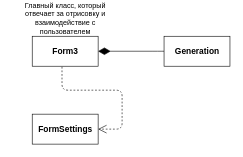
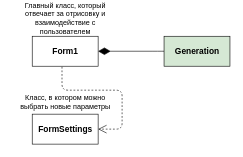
- <mxCell id="2" value="&lt;b&gt;&lt;font style=&quot;font-size: 14px&quot;&gt;Form3&lt;/font&gt;&lt;/b&gt;" style="html=1;" vertex="1" parent="1"><mxGeometry x="53" y="60" width="110" height="50" as="geometry" /></mxCell>
+ <mxCell id="2" value="&lt;b&gt;&lt;font style=&quot;font-size: 14px&quot;&gt;Form1&lt;/font&gt;&lt;/b&gt;" style="html=1;" vertex="1" parent="1"><mxGeometry x="53" y="60" width="110" height="50" as="geometry" /></mxCell>
- <mxCell id="3" value="&lt;b&gt;&lt;font style=&quot;font-size: 14px&quot;&gt;Generation&lt;br&gt;&lt;/font&gt;&lt;/b&gt;" style="html=1;" vertex="1" parent="1"><mxGeometry x="273" y="60" width="110" height="50" as="geometry" /></mxCell>
+ <mxCell id="3" value="&lt;b&gt;&lt;font style=&quot;font-size: 14px&quot;&gt;Generation&lt;br&gt;&lt;/font&gt;&lt;/b&gt;" style="html=1;fillColor=#d5e8d4;" vertex="1" parent="1"><mxGeometry x="273" y="60" width="110" height="50" as="geometry" /></mxCell>
+ <mxCell id="7" value="Класс, в котором можно выбрать новые параметры" style="text;html=1;strokeColor=none;fillColor=none;align=center;verticalAlign=middle;whiteSpace=wrap;rounded=0;" vertex="1" parent="1"><mxGeometry x="20.5" y="160" width="175" height="20" as="geometry" /></mxCell>
